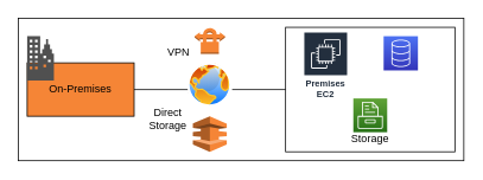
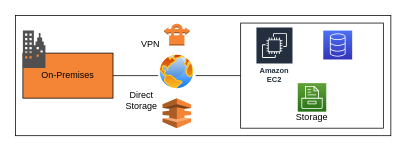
- <mxCell id="13" value="Premises EC2" style="sketch=0;outlineConnect=0;fontColor=#232F3E;gradientColor=none;strokeColor=#ffffff;fillColor=#232F3E;dashed=0;verticalLabelPosition=middle;verticalAlign=bottom;align=center;html=1;whiteSpace=wrap;fontSize=10;fontStyle=1;spacing=3;shape=mxgraph.aws4.productIcon;prIcon=mxgraph.aws4.ec2;" vertex="1" parent="1"><mxGeometry x="340" y="35" width="50" height="80" as="geometry" /></mxCell>
+ <mxCell id="13" value="Amazon EC2" style="sketch=0;outlineConnect=0;fontColor=#232F3E;gradientColor=none;strokeColor=#ffffff;fillColor=#232F3E;dashed=0;verticalLabelPosition=middle;verticalAlign=bottom;align=center;html=1;whiteSpace=wrap;fontSize=10;fontStyle=1;spacing=3;shape=mxgraph.aws4.productIcon;prIcon=mxgraph.aws4.ec2;" vertex="1" parent="1"><mxGeometry x="340" y="35" width="50" height="80" as="geometry" /></mxCell>
